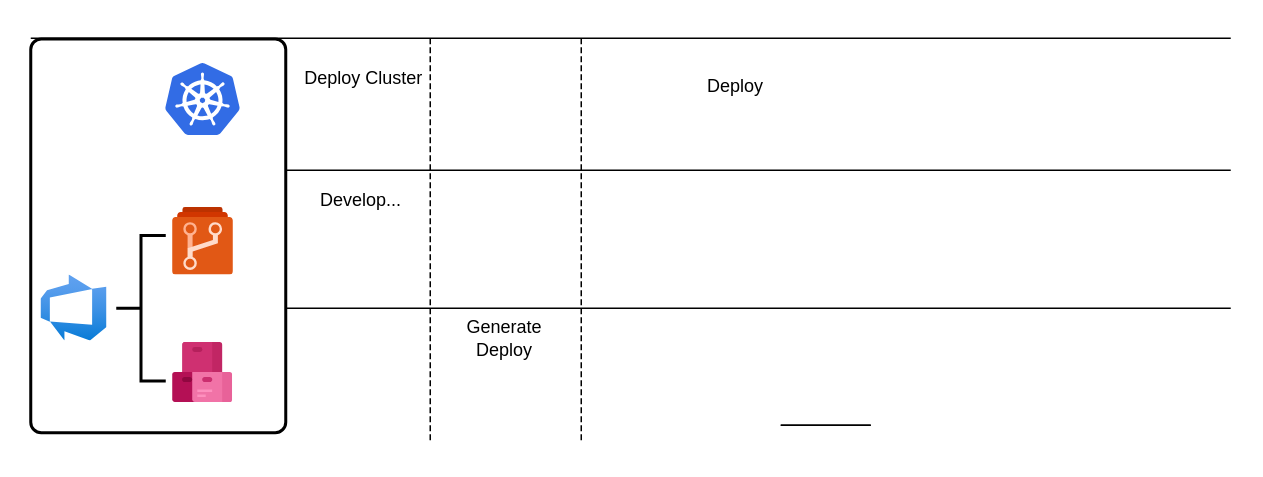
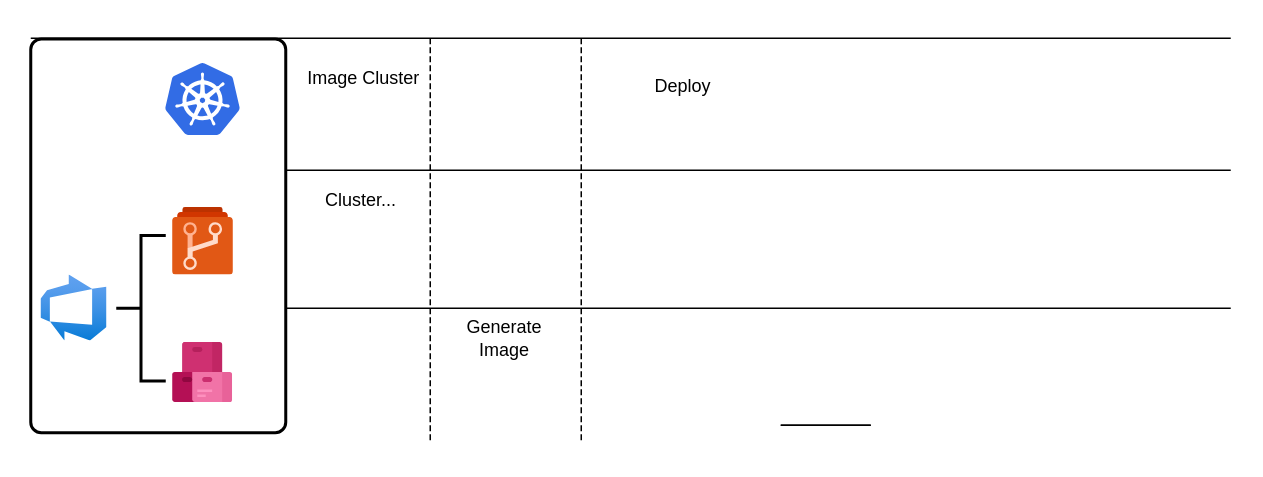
- <mxCell id="15" value="&amp;nbsp;Deploy Cluster" style="text;html=1;strokeColor=none;fillColor=none;align=center;verticalAlign=middle;whiteSpace=wrap;rounded=0;" vertex="1" parent="1"><mxGeometry x="193" y="37" width="95" height="30" as="geometry" /></mxCell>
+ <mxCell id="15" value="&amp;nbsp;Image Cluster" style="text;html=1;strokeColor=none;fillColor=none;align=center;verticalAlign=middle;whiteSpace=wrap;rounded=0;" vertex="1" parent="1"><mxGeometry x="193" y="37" width="95" height="30" as="geometry" /></mxCell>
- <mxCell id="18" value="Deploy" style="text;html=1;strokeColor=none;fillColor=none;align=center;verticalAlign=middle;whiteSpace=wrap;rounded=0;" vertex="1" parent="1"><mxGeometry x="425" y="42" width="130" height="30" as="geometry" /></mxCell>
+ <mxCell id="18" value="Deploy" style="text;html=1;strokeColor=none;fillColor=none;align=center;verticalAlign=middle;whiteSpace=wrap;rounded=0;" vertex="1" parent="1"><mxGeometry x="390" y="42" width="130" height="30" as="geometry" /></mxCell>
- <mxCell id="16" value="Develop...&amp;nbsp;" style="text;html=1;strokeColor=none;fillColor=none;align=center;verticalAlign=middle;whiteSpace=wrap;rounded=0;" vertex="1" parent="1"><mxGeometry x="177" y="118" width="130" height="30" as="geometry" /></mxCell>
+ <mxCell id="16" value="Cluster...&amp;nbsp;" style="text;html=1;strokeColor=none;fillColor=none;align=center;verticalAlign=middle;whiteSpace=wrap;rounded=0;" vertex="1" parent="1"><mxGeometry x="177" y="118" width="130" height="30" as="geometry" /></mxCell>
- <mxCell id="17" value="Generate&lt;br&gt;Deploy" style="text;html=1;strokeColor=none;fillColor=none;align=center;verticalAlign=middle;whiteSpace=wrap;rounded=0;" vertex="1" parent="1"><mxGeometry x="271" y="210" width="130" height="30" as="geometry" /></mxCell>
+ <mxCell id="17" value="Generate&lt;br&gt;Image" style="text;html=1;strokeColor=none;fillColor=none;align=center;verticalAlign=middle;whiteSpace=wrap;rounded=0;" vertex="1" parent="1"><mxGeometry x="271" y="210" width="130" height="30" as="geometry" /></mxCell>
